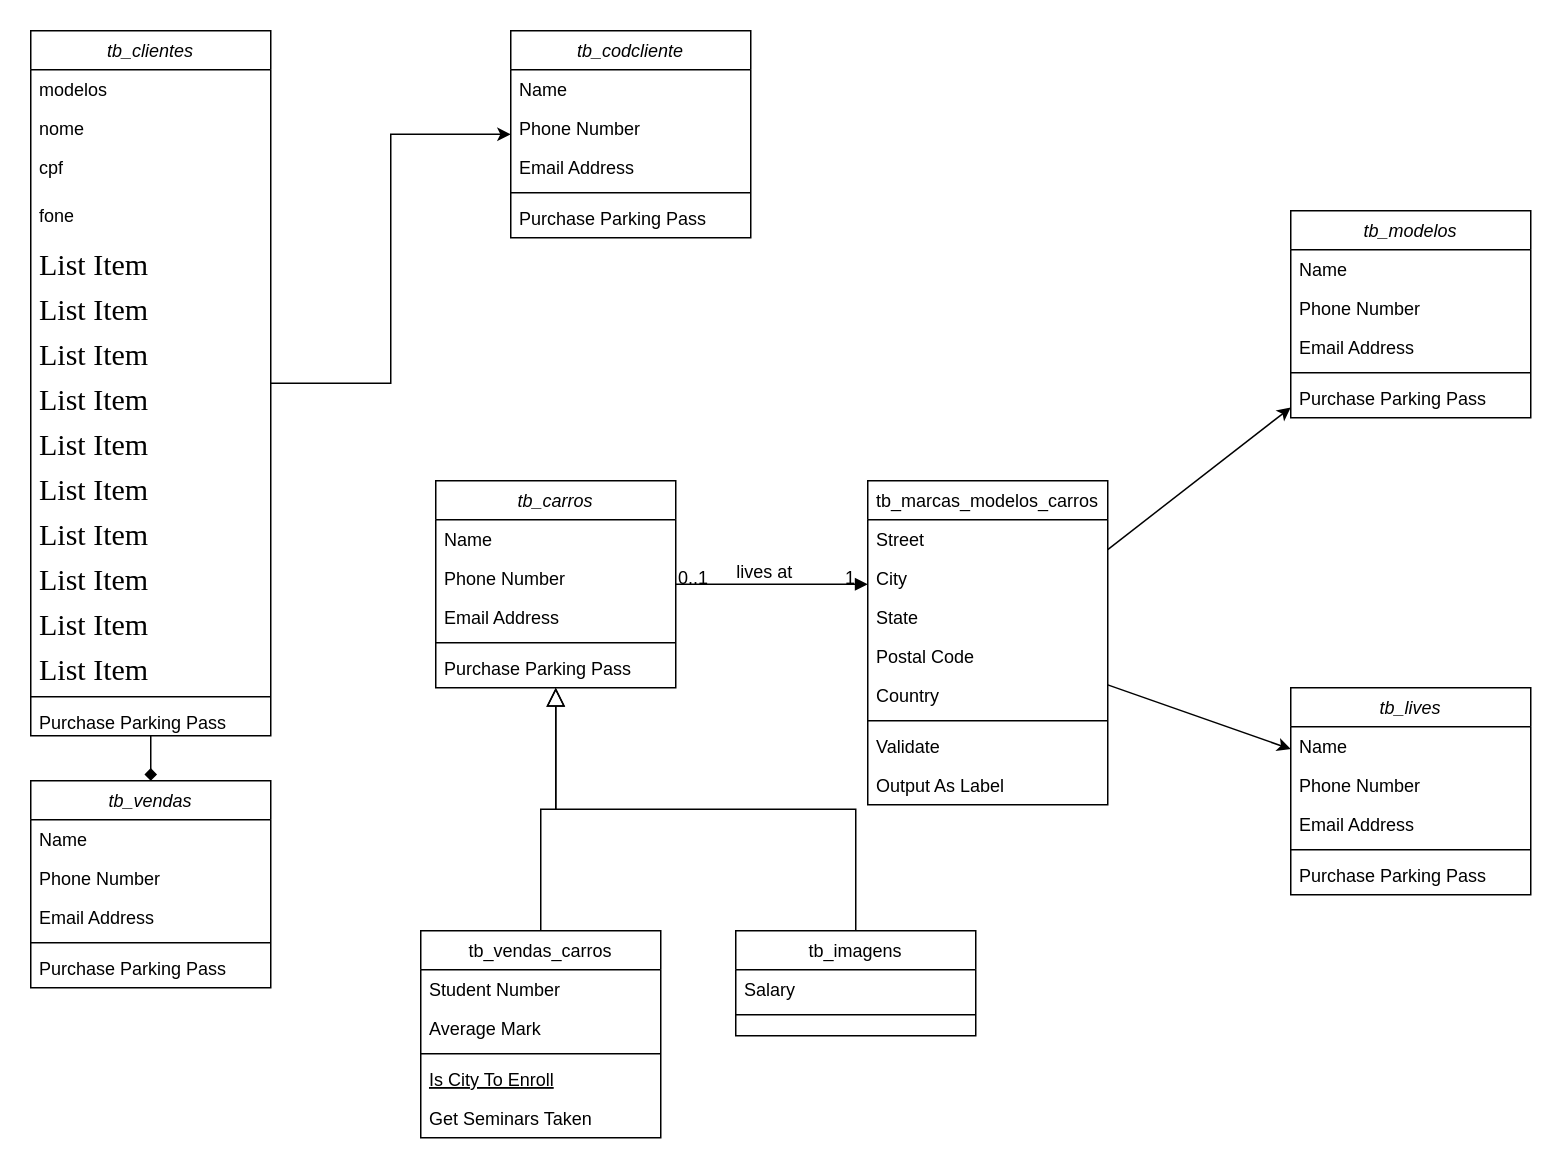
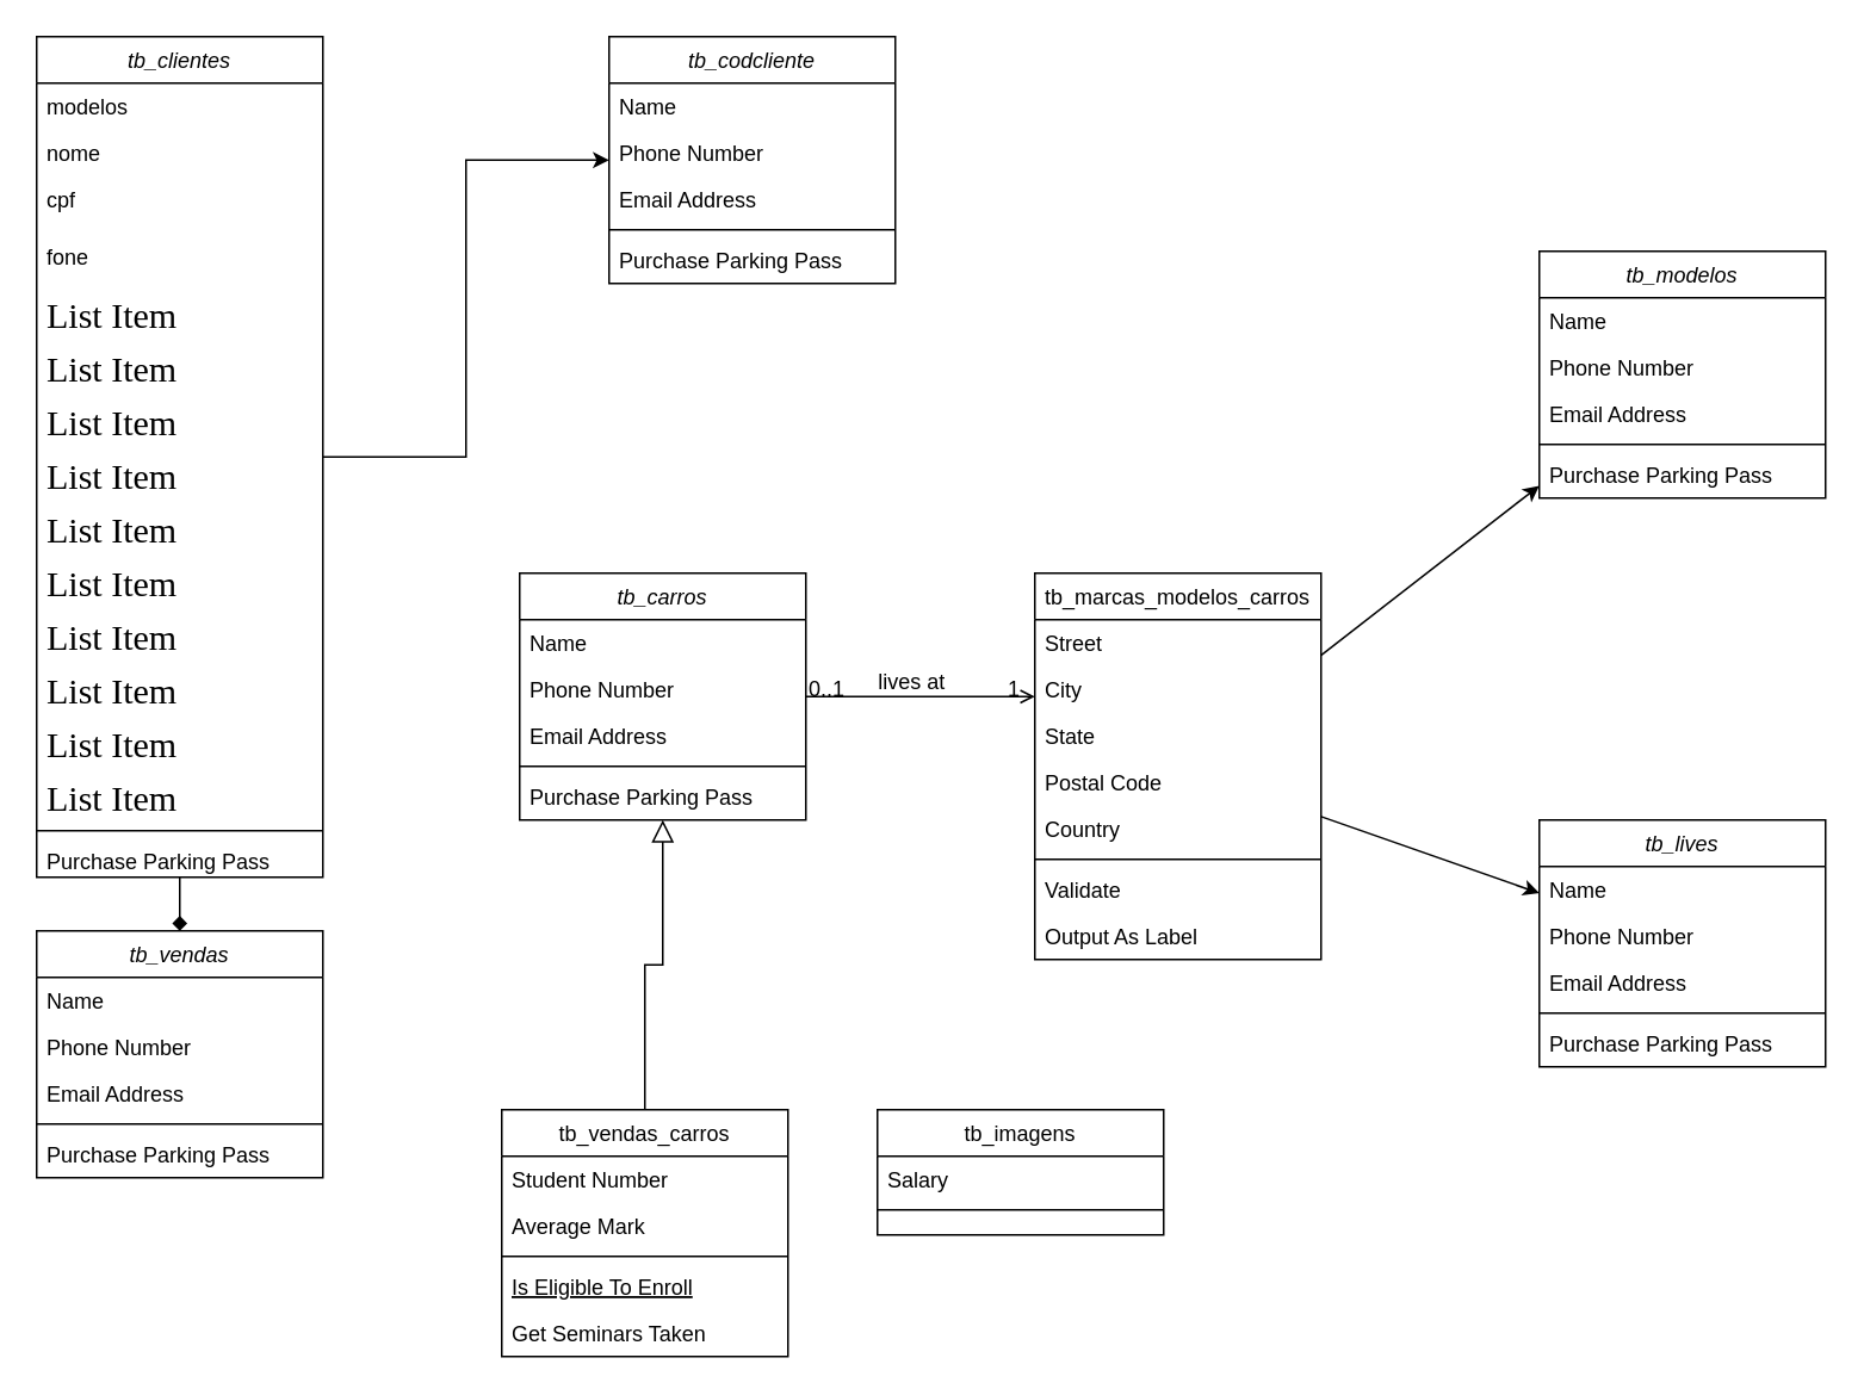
- <mxCell id="28" value="" style="endArrow=block;shadow=0;strokeWidth=1;rounded=0;endFill=1;edgeStyle=elbowEdgeStyle;elbow=vertical;" parent="1" source="2" target="19" edge="1"><mxGeometry x="0.5" y="41" relative="1" as="geometry"><mxPoint x="450" y="392" as="sourcePoint" /><mxPoint x="610" y="392" as="targetPoint" /><mxPoint x="-40" y="32" as="offset" /></mxGeometry></mxCell>
+ <mxCell id="28" value="" style="endArrow=open;shadow=0;strokeWidth=1;rounded=0;endFill=1;edgeStyle=elbowEdgeStyle;elbow=vertical;" parent="1" source="2" target="19" edge="1"><mxGeometry x="0.5" y="41" relative="1" as="geometry"><mxPoint x="450" y="392" as="sourcePoint" /><mxPoint x="610" y="392" as="targetPoint" /><mxPoint x="-40" y="32" as="offset" /></mxGeometry></mxCell>
- <mxCell id="18" value="" style="endArrow=block;endSize=10;endFill=0;shadow=0;strokeWidth=1;rounded=0;edgeStyle=elbowEdgeStyle;elbow=vertical;" parent="1" source="15" target="2" edge="1"><mxGeometry width="160" relative="1" as="geometry"><mxPoint x="280" y="573" as="sourcePoint" /><mxPoint x="380" y="471" as="targetPoint" /></mxGeometry></mxCell>
- <mxCell id="12" value="Is City To Enroll" style="text;align=left;verticalAlign=top;spacingLeft=4;spacingRight=4;overflow=hidden;rotatable=0;points=[[0,0.5],[1,0.5]];portConstraint=eastwest;fontStyle=4" parent="8" vertex="1"><mxGeometry y="86" width="160" height="26" as="geometry" /></mxCell>
+ <mxCell id="12" value="Is Eligible To Enroll" style="text;align=left;verticalAlign=top;spacingLeft=4;spacingRight=4;overflow=hidden;rotatable=0;points=[[0,0.5],[1,0.5]];portConstraint=eastwest;fontStyle=4" parent="8" vertex="1"><mxGeometry y="86" width="160" height="26" as="geometry" /></mxCell>
